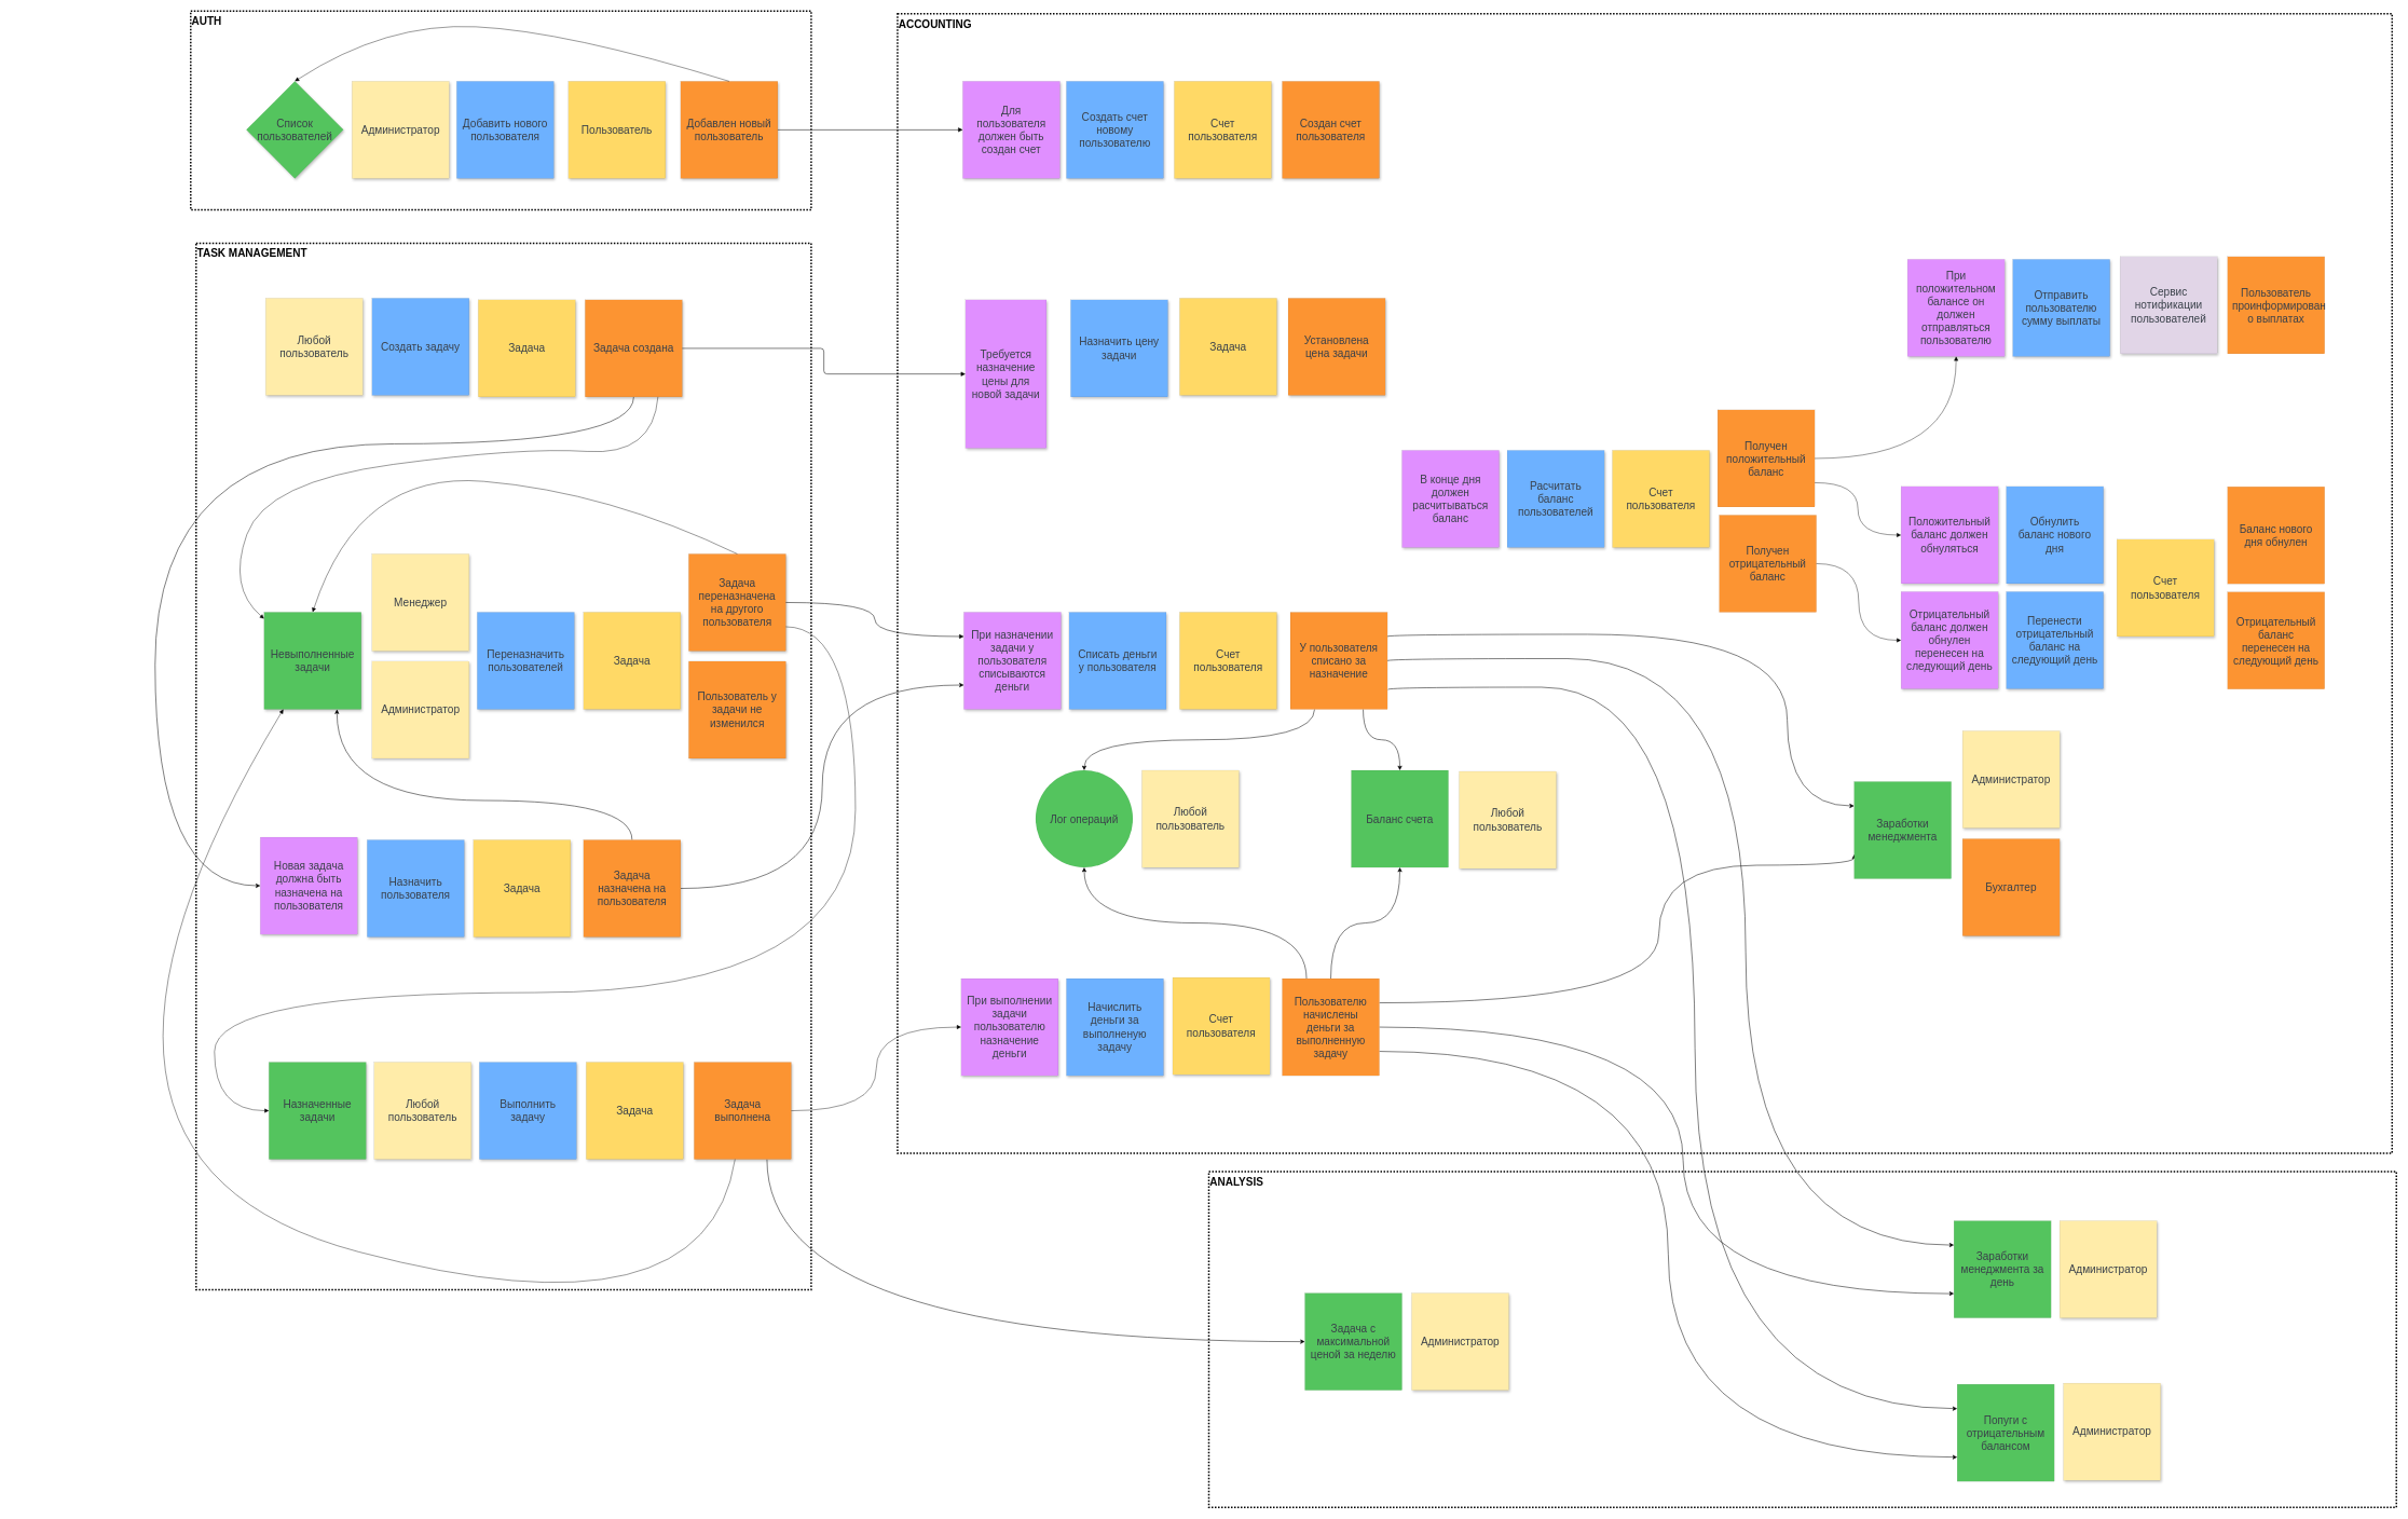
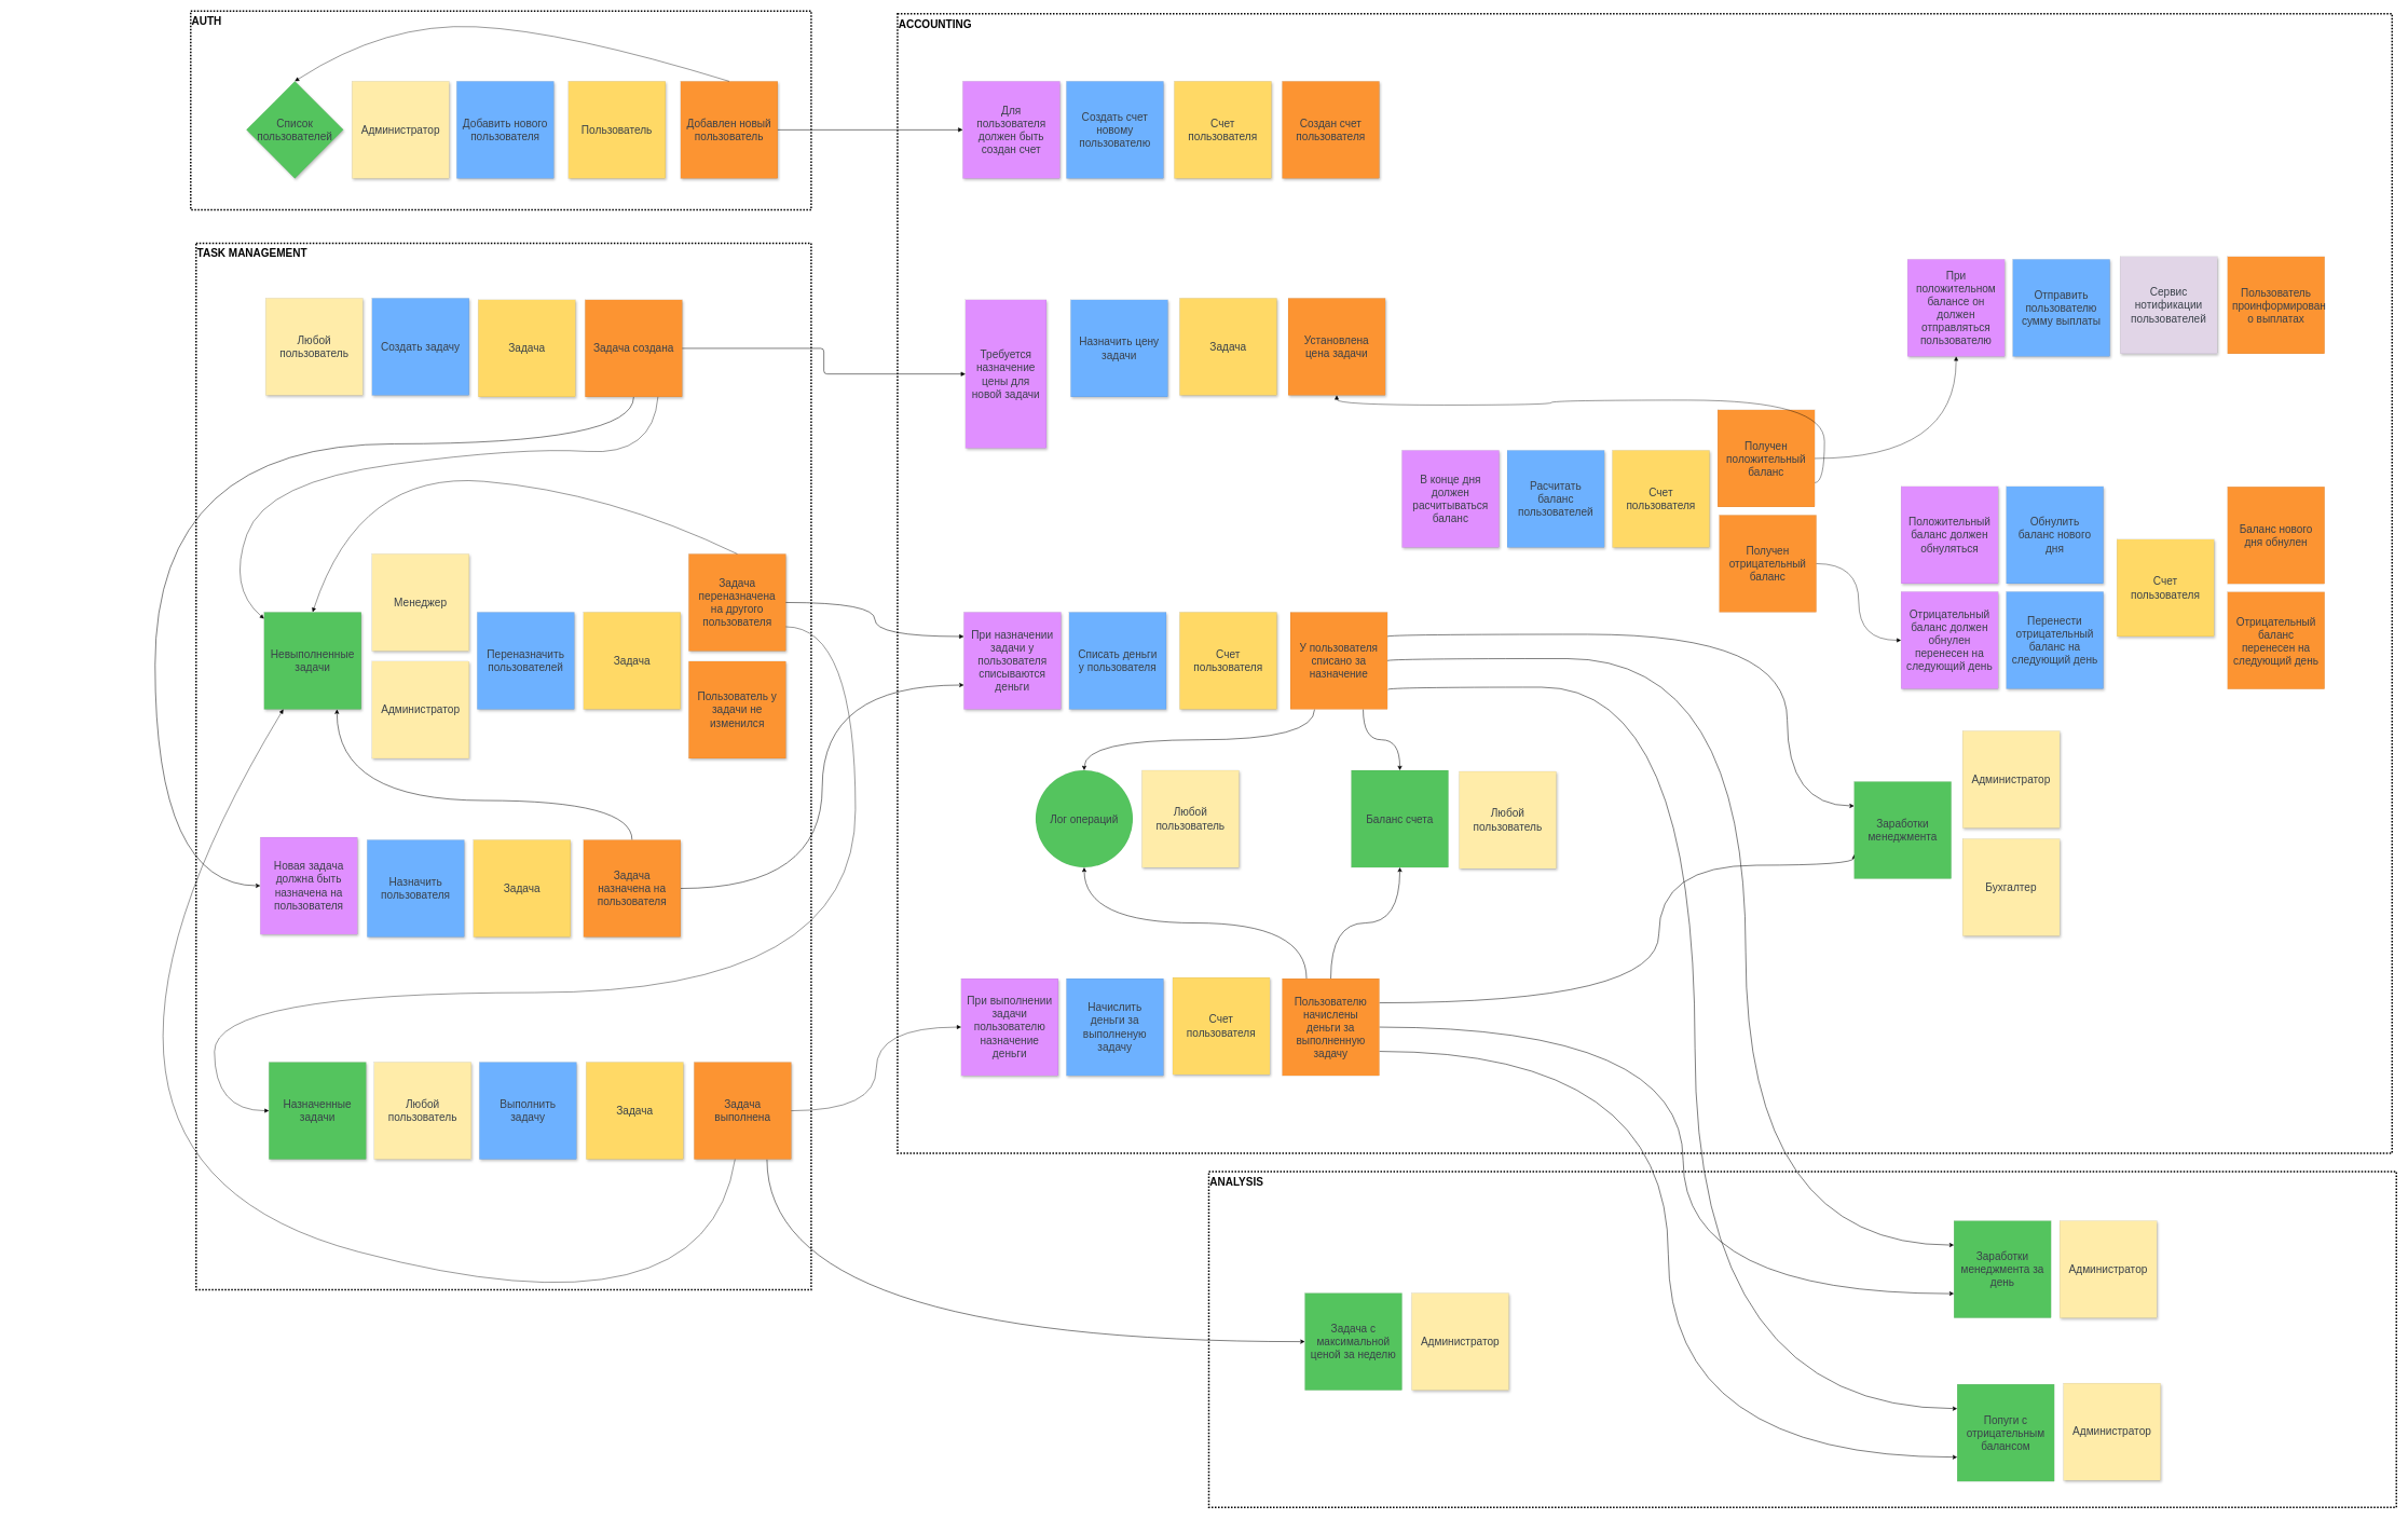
- <mxCell id="52" value="Получен положительный баланс" style="html=1;overflow=block;blockSpacing=1;whiteSpace=wrap;fontSize=20;fontColor=#3a414a;spacing=9;strokeColor=#000000;fillOpacity=100;fillColor=#fc9432;strokeWidth=0;lucidId=DvtdAZ4oR~-m;" parent="1" vertex="1"><mxGeometry x="3183" y="759" width="180" height="180" as="geometry" /></mxCell>
+ <mxCell id="52" value="Получен положительный баланс" style="html=1;overflow=block;blockSpacing=1;whiteSpace=wrap;fontSize=20;fontColor=#3a414a;spacing=9;strokeColor=#000000;fillOpacity=100;fillColor=#fc9432;strokeWidth=0;lucidId=DvtdAZ4oR~-m;dashed=1;" parent="1" vertex="1"><mxGeometry x="3183" y="759" width="180" height="180" as="geometry" /></mxCell>
- <mxCell id="59" value="" style="html=1;jettySize=18;whiteSpace=wrap;fontSize=13;strokeColor=#000000;strokeOpacity=100;strokeWidth=0.8;rounded=1;arcSize=12;edgeStyle=orthogonalEdgeStyle;startArrow=none;endArrow=block;endFill=1;exitX=1;exitY=0.75;lucidId=dCtdFGwSykyt;curved=1;exitDx=0;exitDy=0;" parent="1" source="52" target="58" edge="1"><mxGeometry width="100" height="100" relative="1" as="geometry" /></mxCell>
+ <mxCell id="59" value="" style="html=1;jettySize=18;whiteSpace=wrap;fontSize=13;strokeColor=#000000;strokeOpacity=100;strokeWidth=0.8;rounded=1;arcSize=12;edgeStyle=orthogonalEdgeStyle;startArrow=none;endArrow=block;endFill=1;exitX=1;exitY=0.75;lucidId=dCtdFGwSykyt;curved=1;exitDx=0;exitDy=0;" parent="1" source="52" target="32" edge="1"><mxGeometry width="100" height="100" relative="1" as="geometry" /></mxCell>
- <mxCell id="83" value="Бухгалтер" style="html=1;overflow=block;blockSpacing=1;whiteSpace=wrap;shadow=1;fontSize=20.2;fontColor=#3a414a;spacing=9;strokeColor=#000000;fillColor=#fc9432;strokeWidth=0;lucidId=H6sdhHGTvl1M;" parent="1" vertex="1"><mxGeometry x="3637" y="1554" width="180" height="180" as="geometry" /></mxCell>
+ <mxCell id="83" value="Бухгалтер" style="html=1;overflow=block;blockSpacing=1;whiteSpace=wrap;shadow=1;fontSize=20.2;fontColor=#3a414a;spacing=9;strokeColor=#000000;fillColor=#FFECA9;strokeWidth=0;lucidId=H6sdhHGTvl1M;" parent="1" vertex="1"><mxGeometry x="3637" y="1554" width="180" height="180" as="geometry" /></mxCell>
